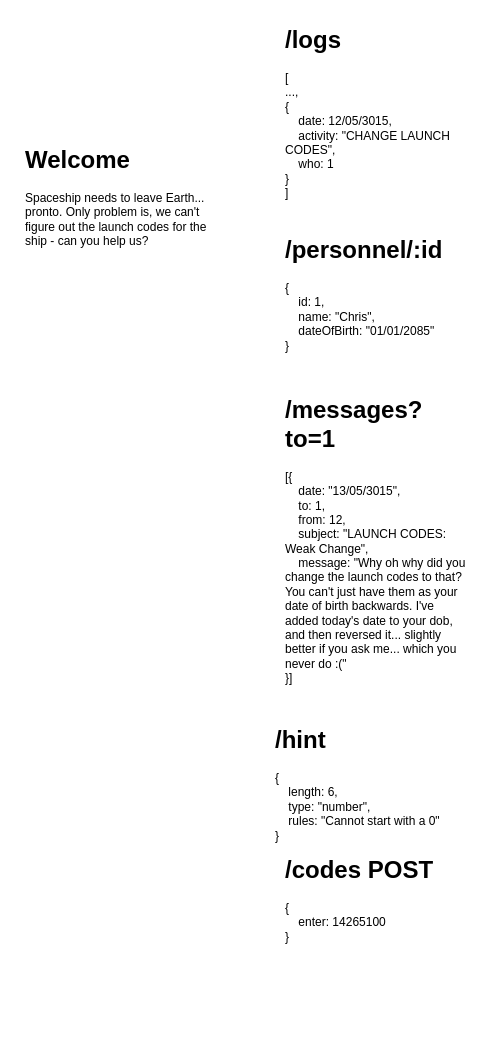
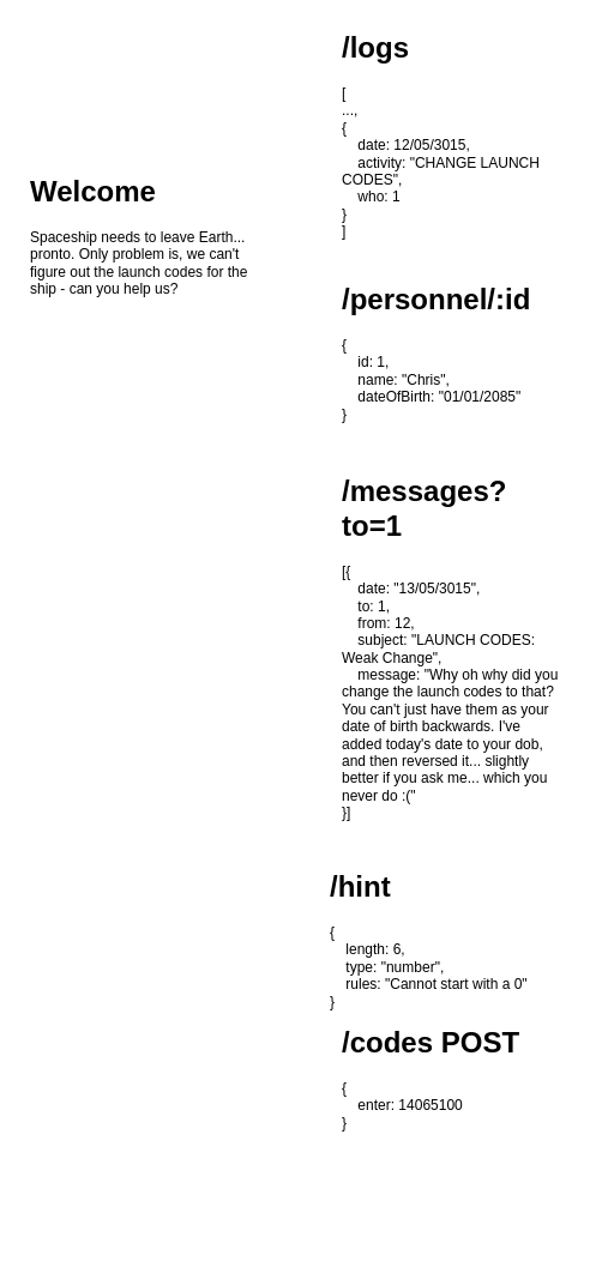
- <mxCell id="7" value="&lt;h1&gt;/codes POST&lt;/h1&gt;&lt;p&gt;{&lt;br&gt;&amp;nbsp; &amp;nbsp; enter: 14265100&lt;br&gt;}&lt;/p&gt;" style="text;html=1;strokeColor=none;fillColor=none;spacing=5;spacingTop=-20;whiteSpace=wrap;overflow=hidden;rounded=0;" parent="1" vertex="1"><mxGeometry x="280" y="850" width="190" height="120" as="geometry" /></mxCell>
+ <mxCell id="7" value="&lt;h1&gt;/codes POST&lt;/h1&gt;&lt;p&gt;{&lt;br&gt;&amp;nbsp; &amp;nbsp; enter: 14065100&lt;br&gt;}&lt;/p&gt;" style="text;html=1;strokeColor=none;fillColor=none;spacing=5;spacingTop=-20;whiteSpace=wrap;overflow=hidden;rounded=0;" parent="1" vertex="1"><mxGeometry x="280" y="850" width="190" height="120" as="geometry" /></mxCell>
